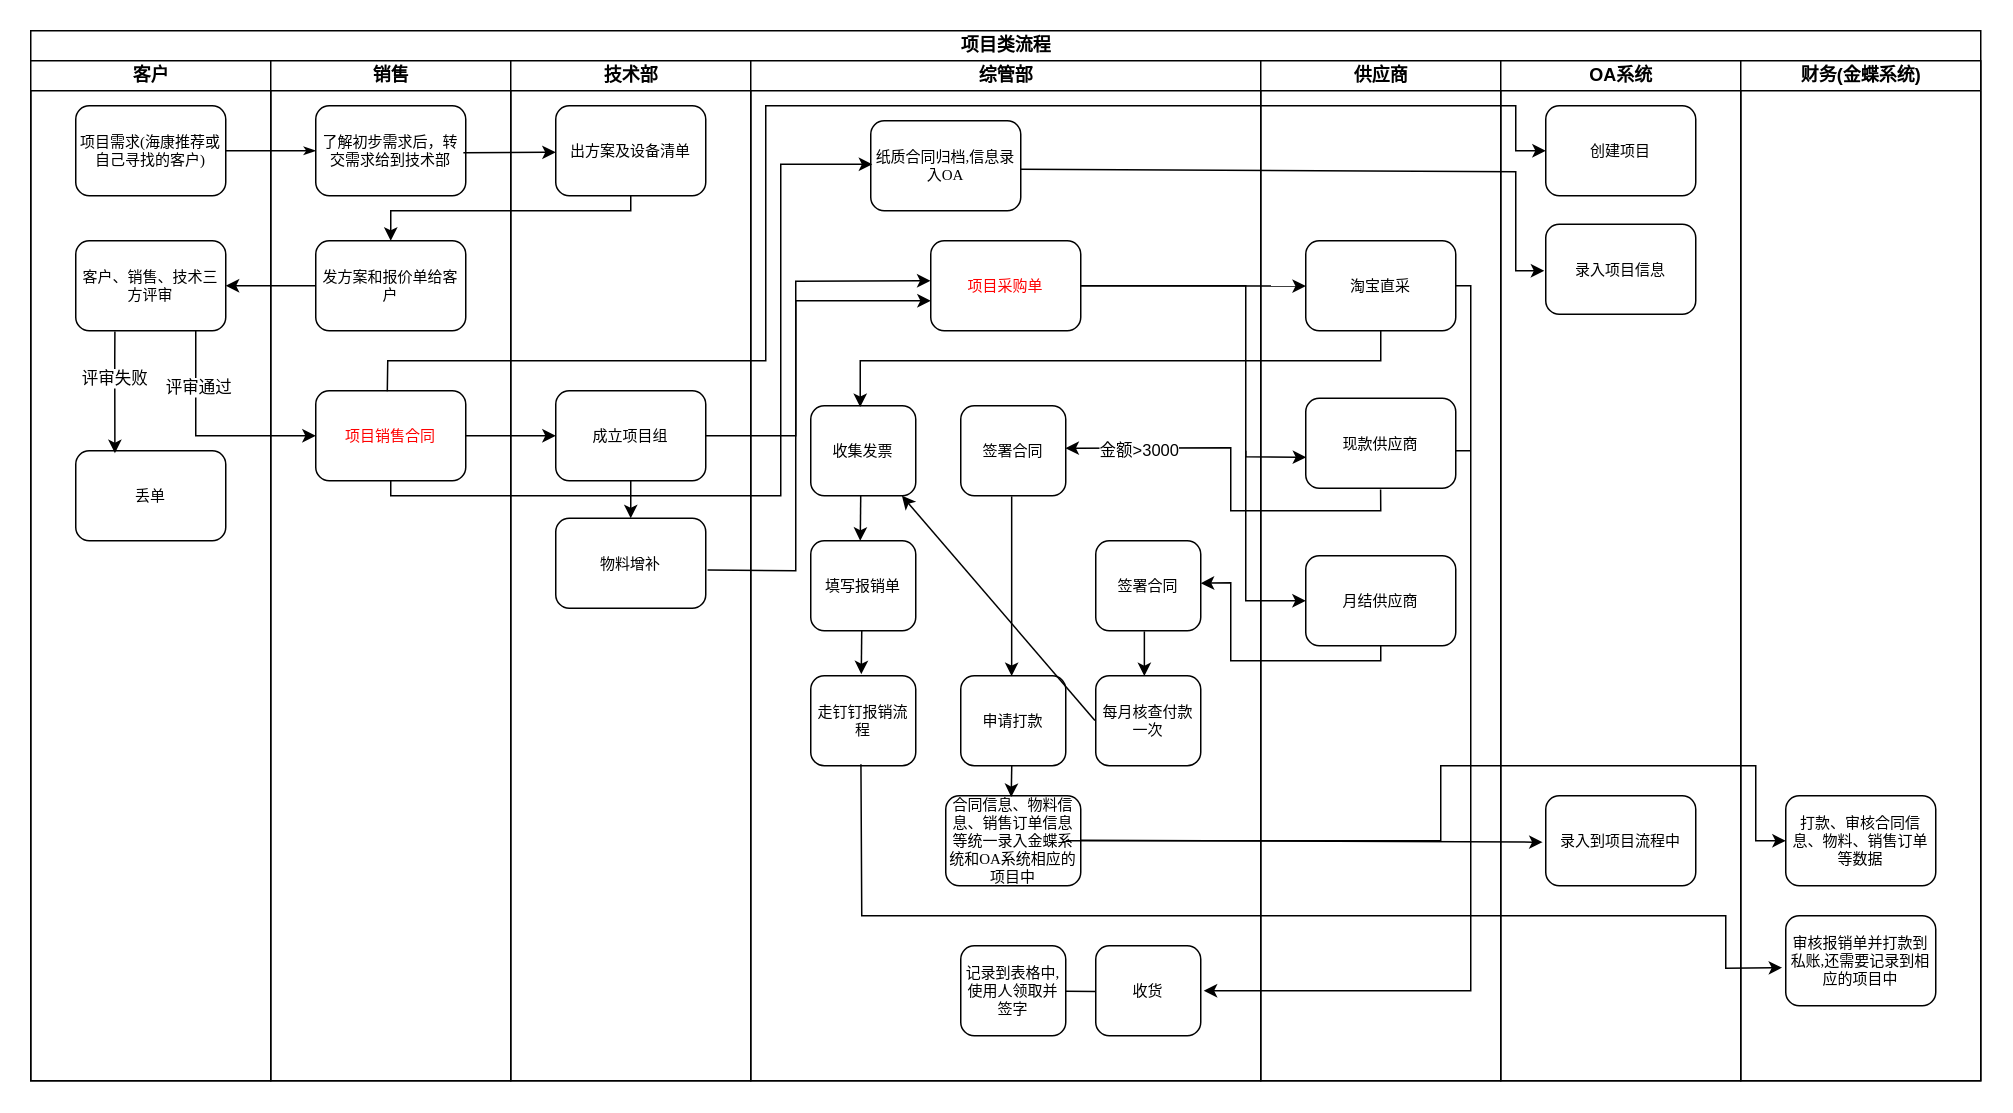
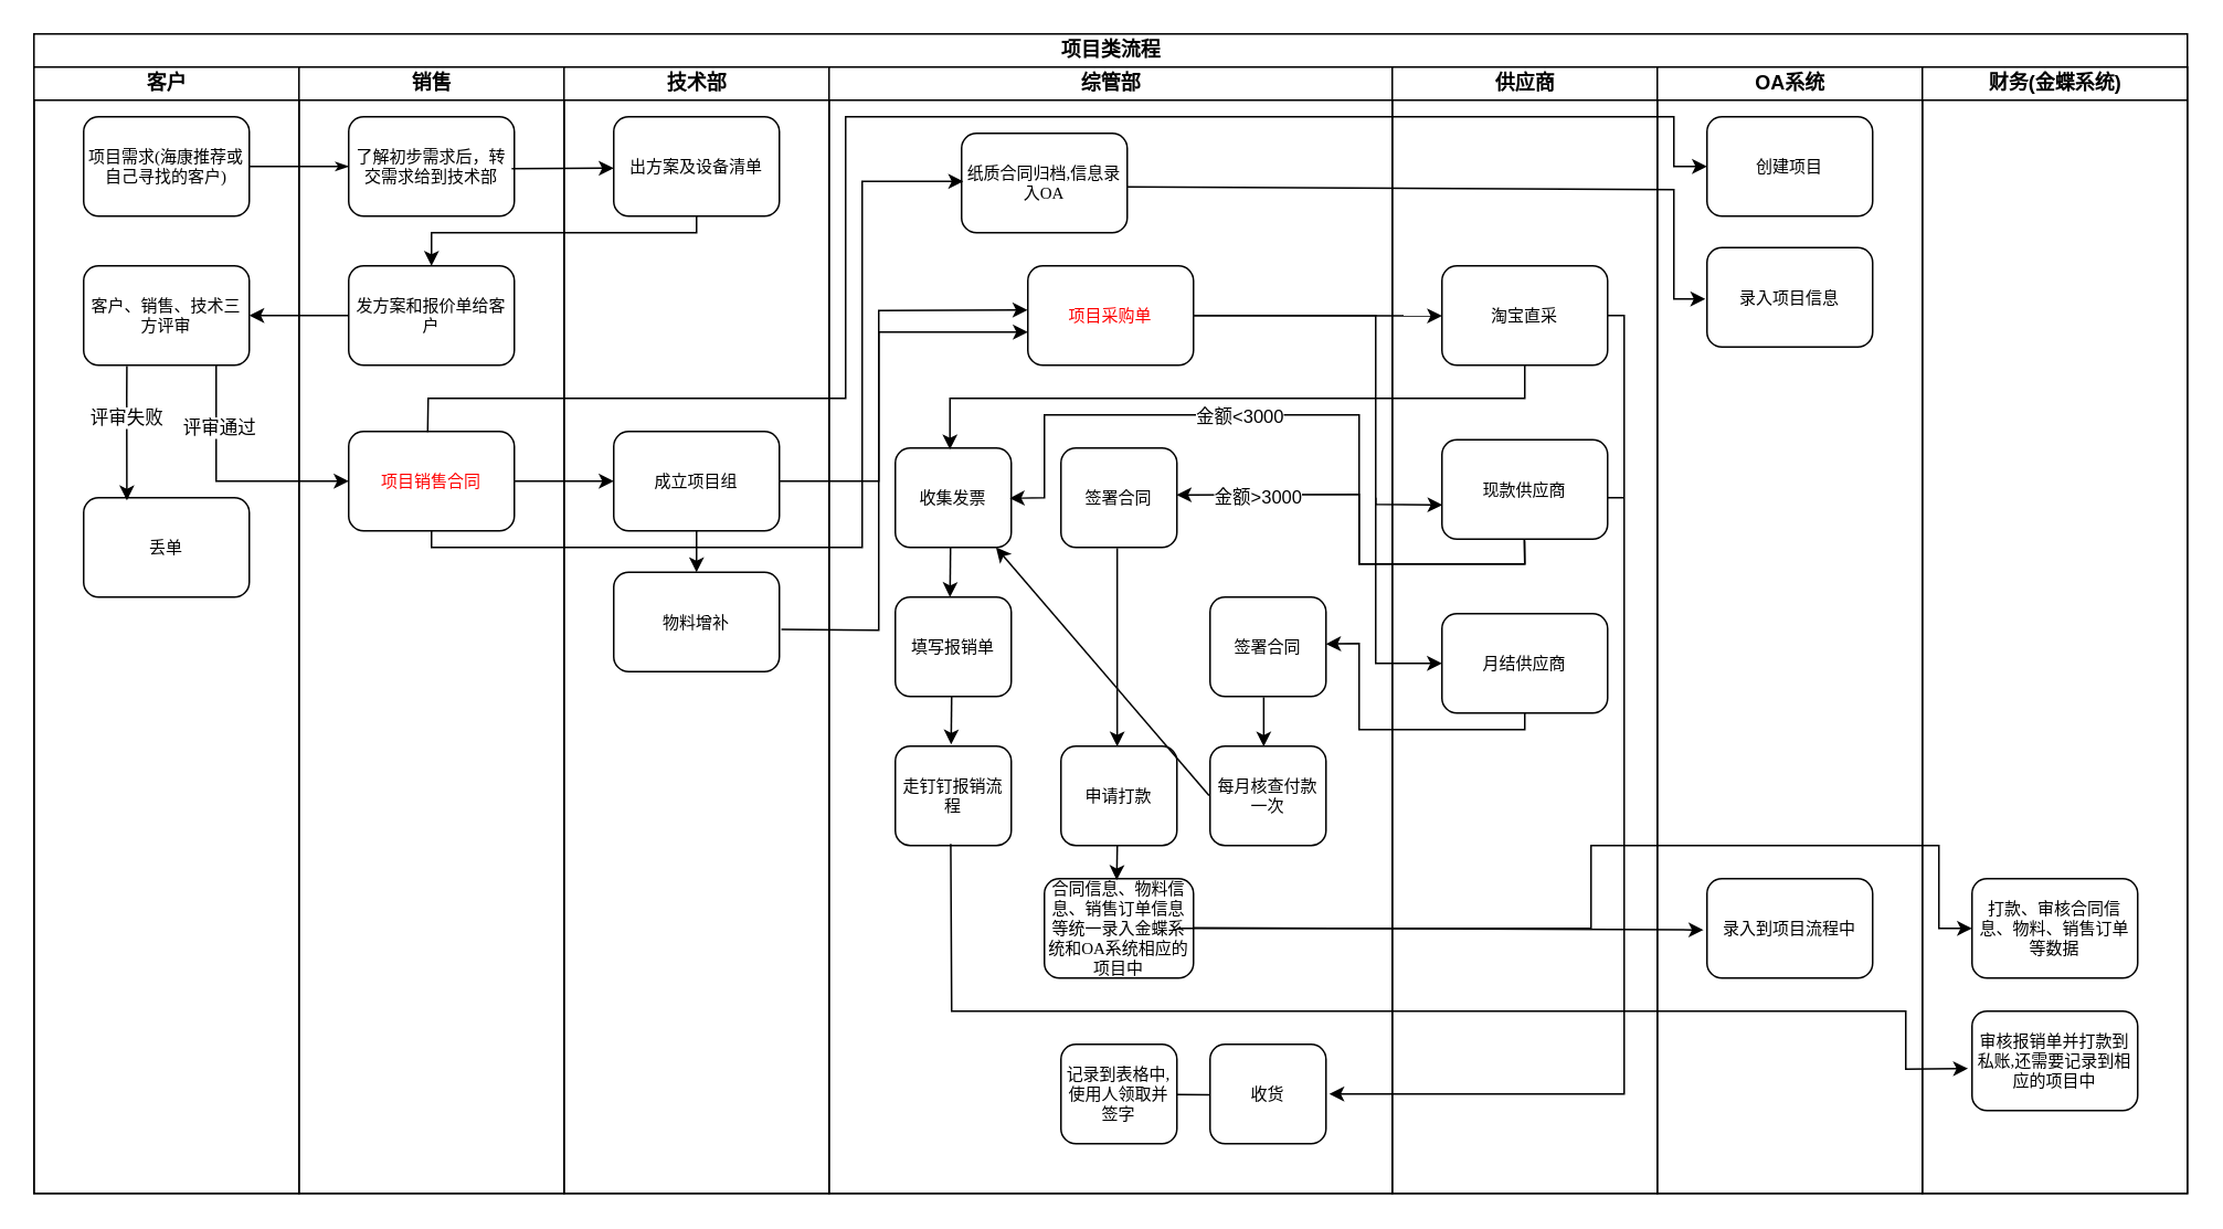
+ <mxCell id="78" value="" style="endArrow=classic;html=1;rounded=0;entryX=0.986;entryY=0.506;entryDx=0;entryDy=0;entryPerimeter=0;exitX=0.497;exitY=1.005;exitDx=0;exitDy=0;exitPerimeter=0;" edge="1" parent="2" source="59" target="39"><mxGeometry width="50" height="50" relative="1" as="geometry"><mxPoint x="900" y="310" as="sourcePoint" /><mxPoint x="780" y="260" as="targetPoint" /><Array as="points"><mxPoint x="900" y="320" /><mxPoint x="800" y="320" /><mxPoint x="800" y="230" /><mxPoint x="610" y="230" /><mxPoint x="610" y="280" /></Array></mxGeometry></mxCell>
+ <mxCell id="79" value="金额&amp;lt;3000" style="edgeLabel;html=1;align=center;verticalAlign=middle;resizable=0;points=[];" vertex="1" connectable="0" parent="78"><mxGeometry x="0.188" relative="1" as="geometry"><mxPoint as="offset" /></mxGeometry></mxCell>
